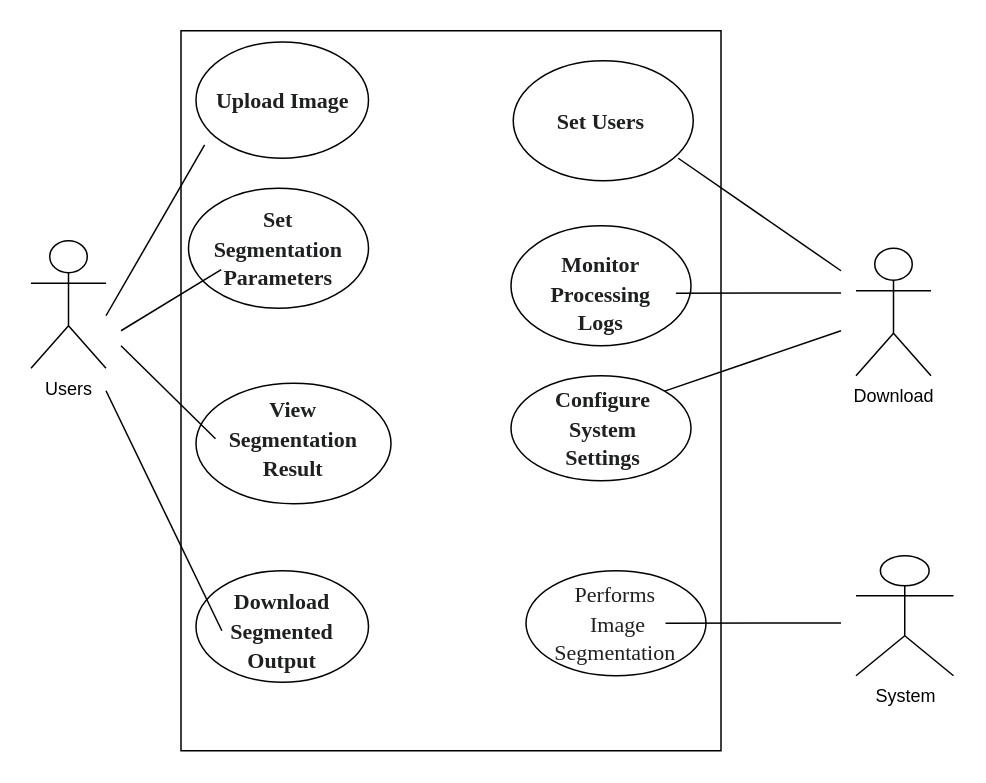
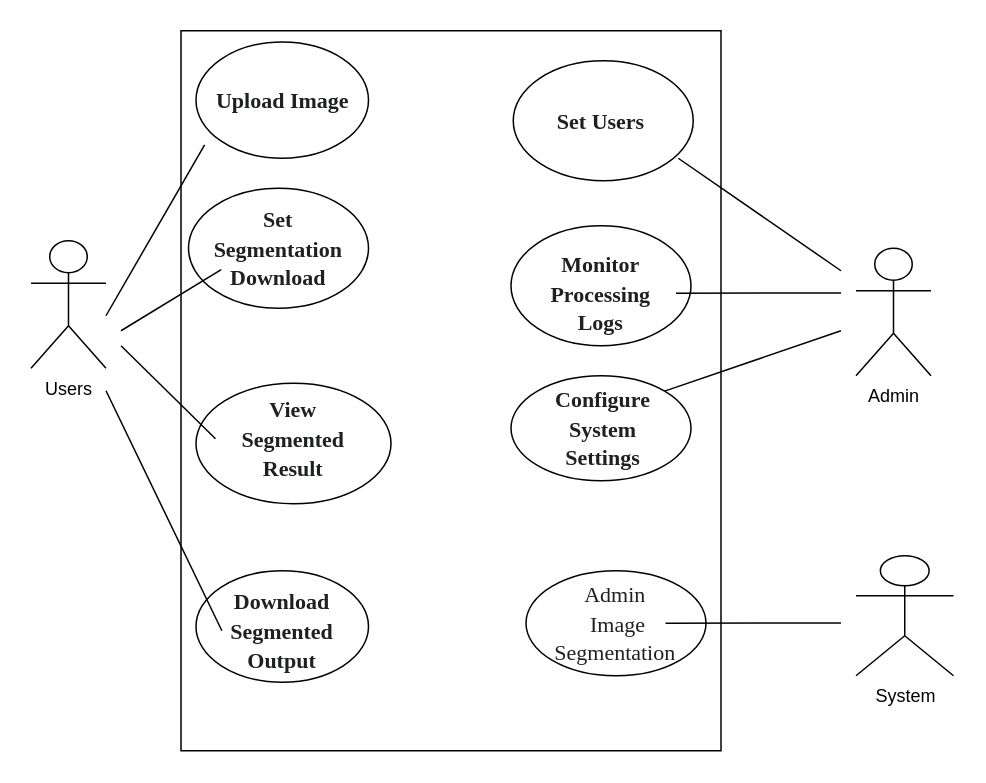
- <mxCell id="20" value="&lt;b&gt;&lt;span style=&quot;font-size:11.0pt;font-family:&amp;quot;Times New Roman&amp;quot;,serif;&lt;br/&gt;mso-fareast-font-family:&amp;quot;Times New Roman&amp;quot;;color:#1F2021;mso-ansi-language:EN-IN;&lt;br/&gt;mso-fareast-language:EN-US;mso-bidi-language:AR-SA&quot;&gt;Set Segmentation Parameters&lt;/span&gt;&lt;/b&gt;&lt;span style=&quot;font-size:11.0pt;font-family:&amp;quot;Times New Roman&amp;quot;,serif;mso-fareast-font-family:&lt;br/&gt;&amp;quot;Times New Roman&amp;quot;;color:#1F2021;mso-ansi-language:EN-IN;mso-fareast-language:&lt;br/&gt;EN-US;mso-bidi-language:AR-SA&quot;&gt;&lt;/span&gt;" style="text;strokeColor=none;fillColor=none;html=1;align=center;verticalAlign=middle;whiteSpace=wrap;rounded=0;fontSize=16;" vertex="1" parent="17"><mxGeometry x="21.818" y="11.429" width="76.364" height="57.143" as="geometry" /></mxCell>
+ <mxCell id="20" value="&lt;b&gt;&lt;span style=&quot;font-size:11.0pt;font-family:&amp;quot;Times New Roman&amp;quot;,serif;&lt;br/&gt;mso-fareast-font-family:&amp;quot;Times New Roman&amp;quot;;color:#1F2021;mso-ansi-language:EN-IN;&lt;br/&gt;mso-fareast-language:EN-US;mso-bidi-language:AR-SA&quot;&gt;Set Segmentation Download&lt;/span&gt;&lt;/b&gt;&lt;span style=&quot;font-size:11.0pt;font-family:&amp;quot;Times New Roman&amp;quot;,serif;mso-fareast-font-family:&lt;br/&gt;&amp;quot;Times New Roman&amp;quot;;color:#1F2021;mso-ansi-language:EN-IN;mso-fareast-language:&lt;br/&gt;EN-US;mso-bidi-language:AR-SA&quot;&gt;&lt;/span&gt;" style="text;strokeColor=none;fillColor=none;html=1;align=center;verticalAlign=middle;whiteSpace=wrap;rounded=0;fontSize=16;" vertex="1" parent="17"><mxGeometry x="21.818" y="11.429" width="76.364" height="57.143" as="geometry" /></mxCell>
- <mxCell id="4" value="Download" style="shape=umlActor;verticalLabelPosition=bottom;verticalAlign=top;html=1;outlineConnect=0;movable=0;resizable=0;rotatable=0;deletable=0;editable=0;locked=1;connectable=0;" vertex="1" parent="1"><mxGeometry x="570" y="165" width="50" height="85" as="geometry" /></mxCell>
+ <mxCell id="4" value="Admin" style="shape=umlActor;verticalLabelPosition=bottom;verticalAlign=top;html=1;outlineConnect=0;movable=0;resizable=0;rotatable=0;deletable=0;editable=0;locked=1;connectable=0;" vertex="1" parent="1"><mxGeometry x="570" y="165" width="50" height="85" as="geometry" /></mxCell>
- <mxCell id="16" value="&lt;b&gt;&lt;span style=&quot;font-size:11.0pt;font-family:&amp;quot;Times New Roman&amp;quot;,serif;&lt;br/&gt;mso-fareast-font-family:&amp;quot;Times New Roman&amp;quot;;color:#1F2021;mso-ansi-language:EN-IN;&lt;br/&gt;mso-fareast-language:EN-US;mso-bidi-language:AR-SA&quot;&gt;View Segmentation Result&lt;/span&gt;&lt;/b&gt;&lt;span style=&quot;font-size:11.0pt;font-family:&amp;quot;Times New Roman&amp;quot;,serif;mso-fareast-font-family:&lt;br/&gt;&amp;quot;Times New Roman&amp;quot;;color:#1F2021;mso-ansi-language:EN-IN;mso-fareast-language:&lt;br/&gt;EN-US;mso-bidi-language:AR-SA&quot;&gt;&lt;/span&gt;" style="text;strokeColor=none;fillColor=none;html=1;align=center;verticalAlign=middle;whiteSpace=wrap;rounded=0;fontSize=16;" vertex="1" parent="13"><mxGeometry x="13" y="6.175" width="104" height="61.752" as="geometry" /></mxCell>
+ <mxCell id="16" value="&lt;b&gt;&lt;span style=&quot;font-size:11.0pt;font-family:&amp;quot;Times New Roman&amp;quot;,serif;&lt;br/&gt;mso-fareast-font-family:&amp;quot;Times New Roman&amp;quot;;color:#1F2021;mso-ansi-language:EN-IN;&lt;br/&gt;mso-fareast-language:EN-US;mso-bidi-language:AR-SA&quot;&gt;View Segmented Result&lt;/span&gt;&lt;/b&gt;&lt;span style=&quot;font-size:11.0pt;font-family:&amp;quot;Times New Roman&amp;quot;,serif;mso-fareast-font-family:&lt;br/&gt;&amp;quot;Times New Roman&amp;quot;;color:#1F2021;mso-ansi-language:EN-IN;mso-fareast-language:&lt;br/&gt;EN-US;mso-bidi-language:AR-SA&quot;&gt;&lt;/span&gt;" style="text;strokeColor=none;fillColor=none;html=1;align=center;verticalAlign=middle;whiteSpace=wrap;rounded=0;fontSize=16;" vertex="1" parent="13"><mxGeometry x="13" y="6.175" width="104" height="61.752" as="geometry" /></mxCell>
- <mxCell id="36" value="&lt;span style=&quot;font-size: 11pt; font-family: &amp;quot;Times New Roman&amp;quot;, serif; color: rgb(31, 32, 33);&quot;&gt;Performs&amp;nbsp; Image&lt;br&gt;Segmentation&amp;nbsp;&lt;/span&gt;" style="text;strokeColor=none;fillColor=none;html=1;align=center;verticalAlign=middle;whiteSpace=wrap;rounded=0;fontSize=16;" vertex="1" parent="33"><mxGeometry x="30" y="17.5" width="63" height="35" as="geometry" /></mxCell>
+ <mxCell id="36" value="&lt;span style=&quot;font-size: 11pt; font-family: &amp;quot;Times New Roman&amp;quot;, serif; color: rgb(31, 32, 33);&quot;&gt;Admin&amp;nbsp; Image&lt;br&gt;Segmentation&amp;nbsp;&lt;/span&gt;" style="text;strokeColor=none;fillColor=none;html=1;align=center;verticalAlign=middle;whiteSpace=wrap;rounded=0;fontSize=16;" vertex="1" parent="33"><mxGeometry x="30" y="17.5" width="63" height="35" as="geometry" /></mxCell>
